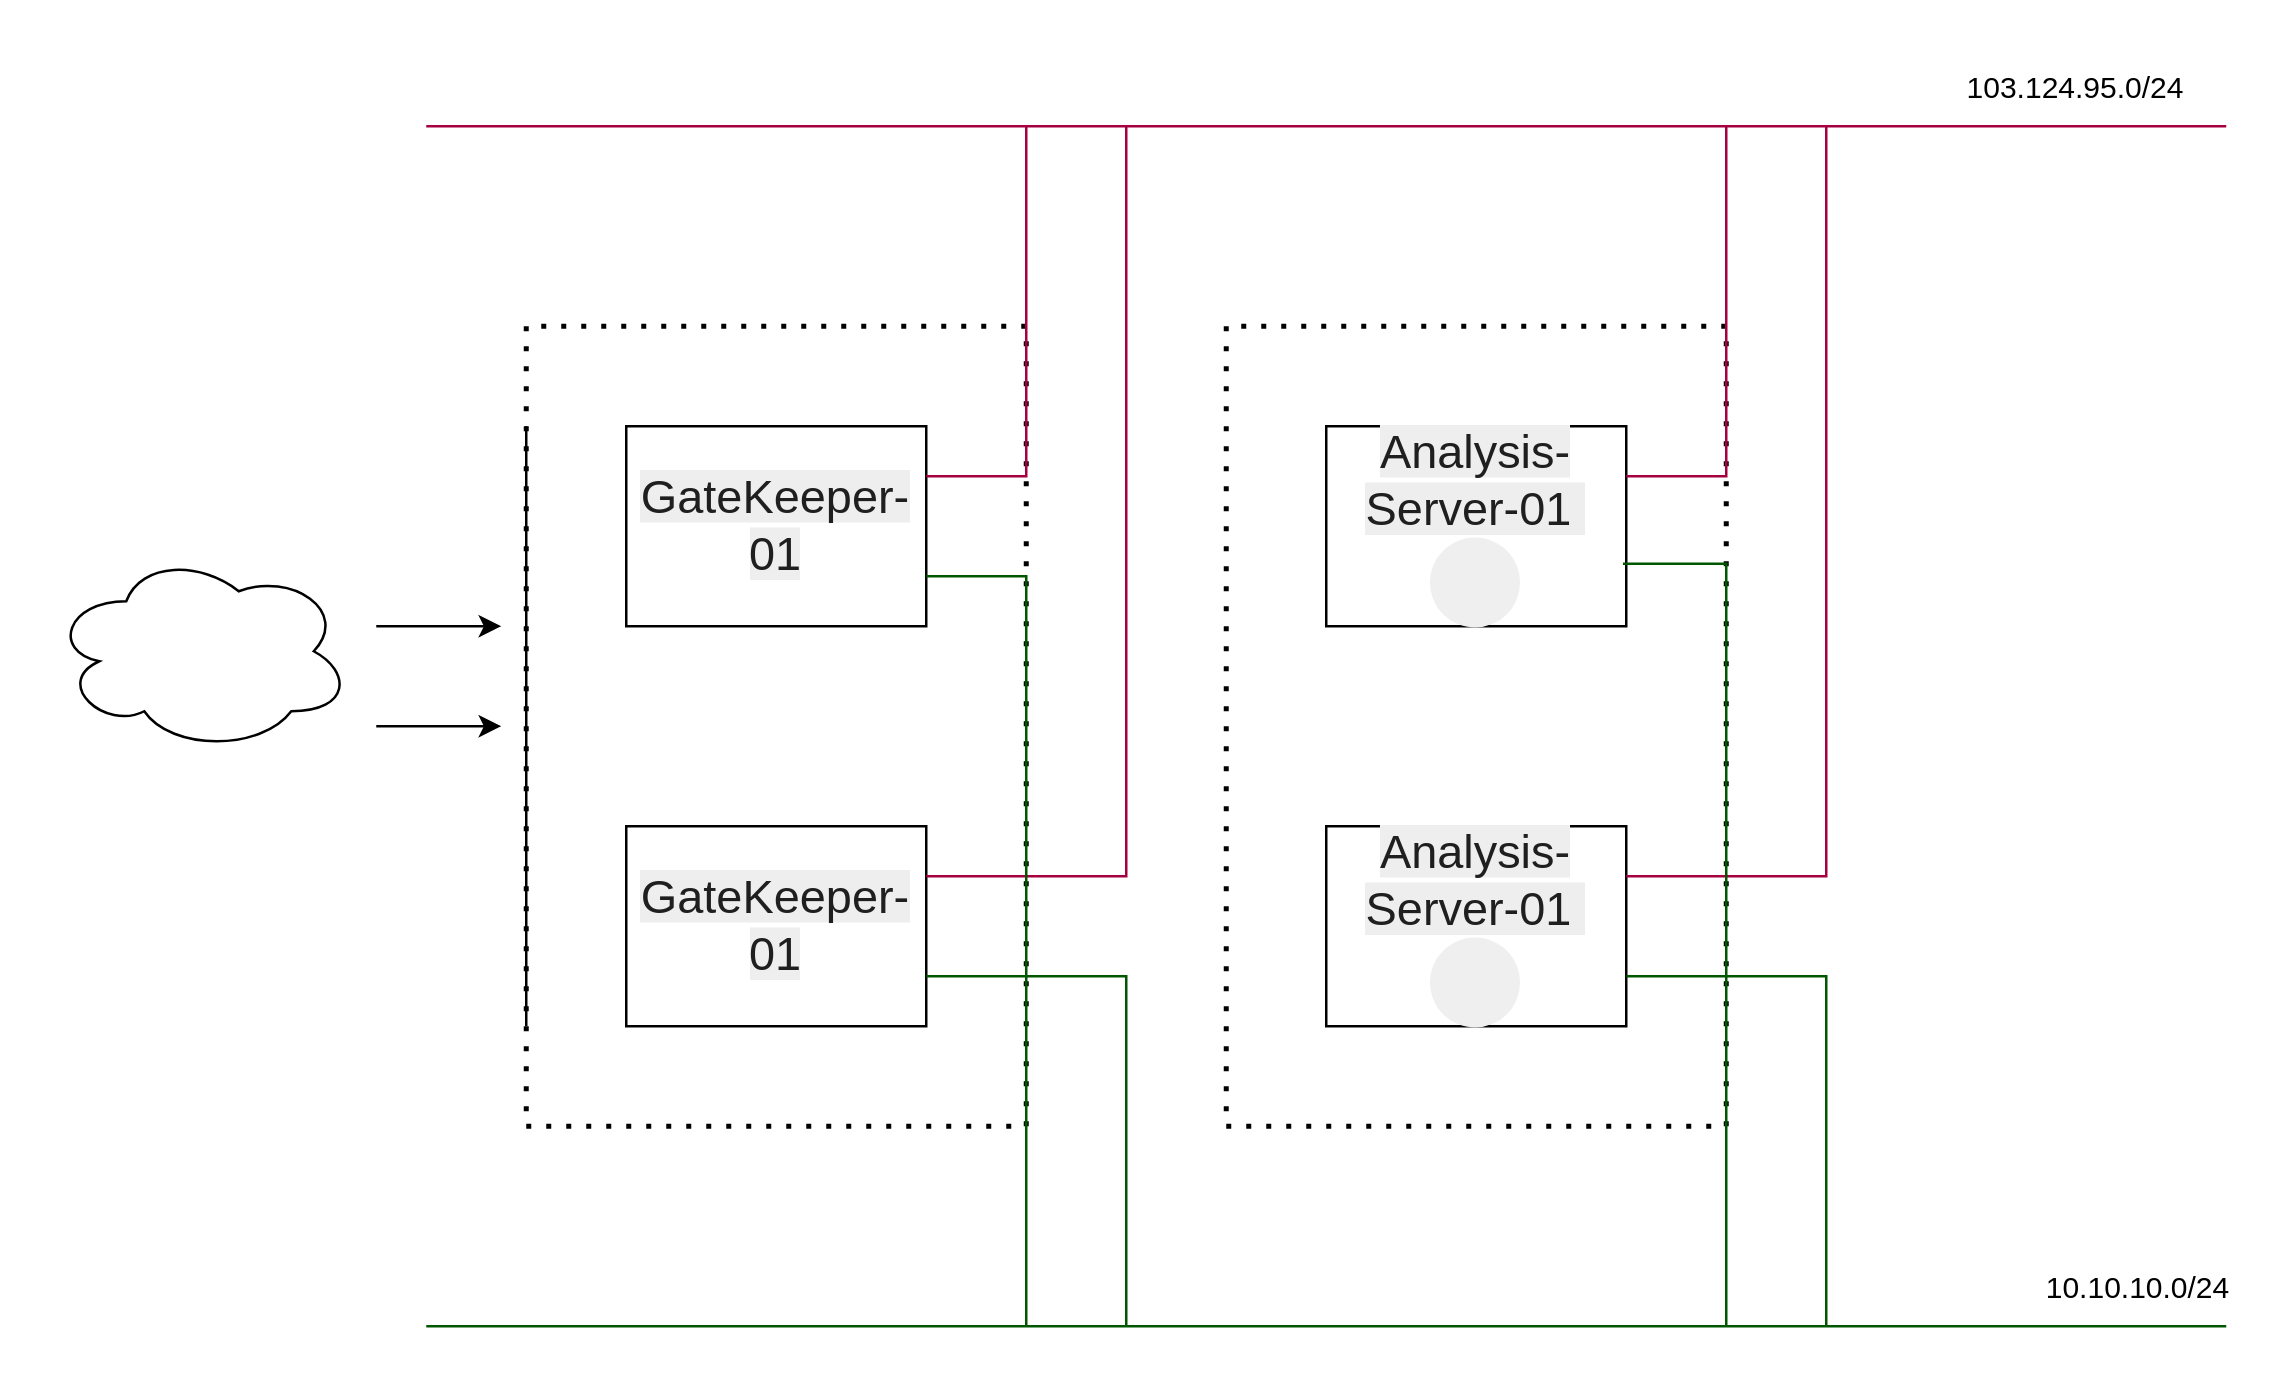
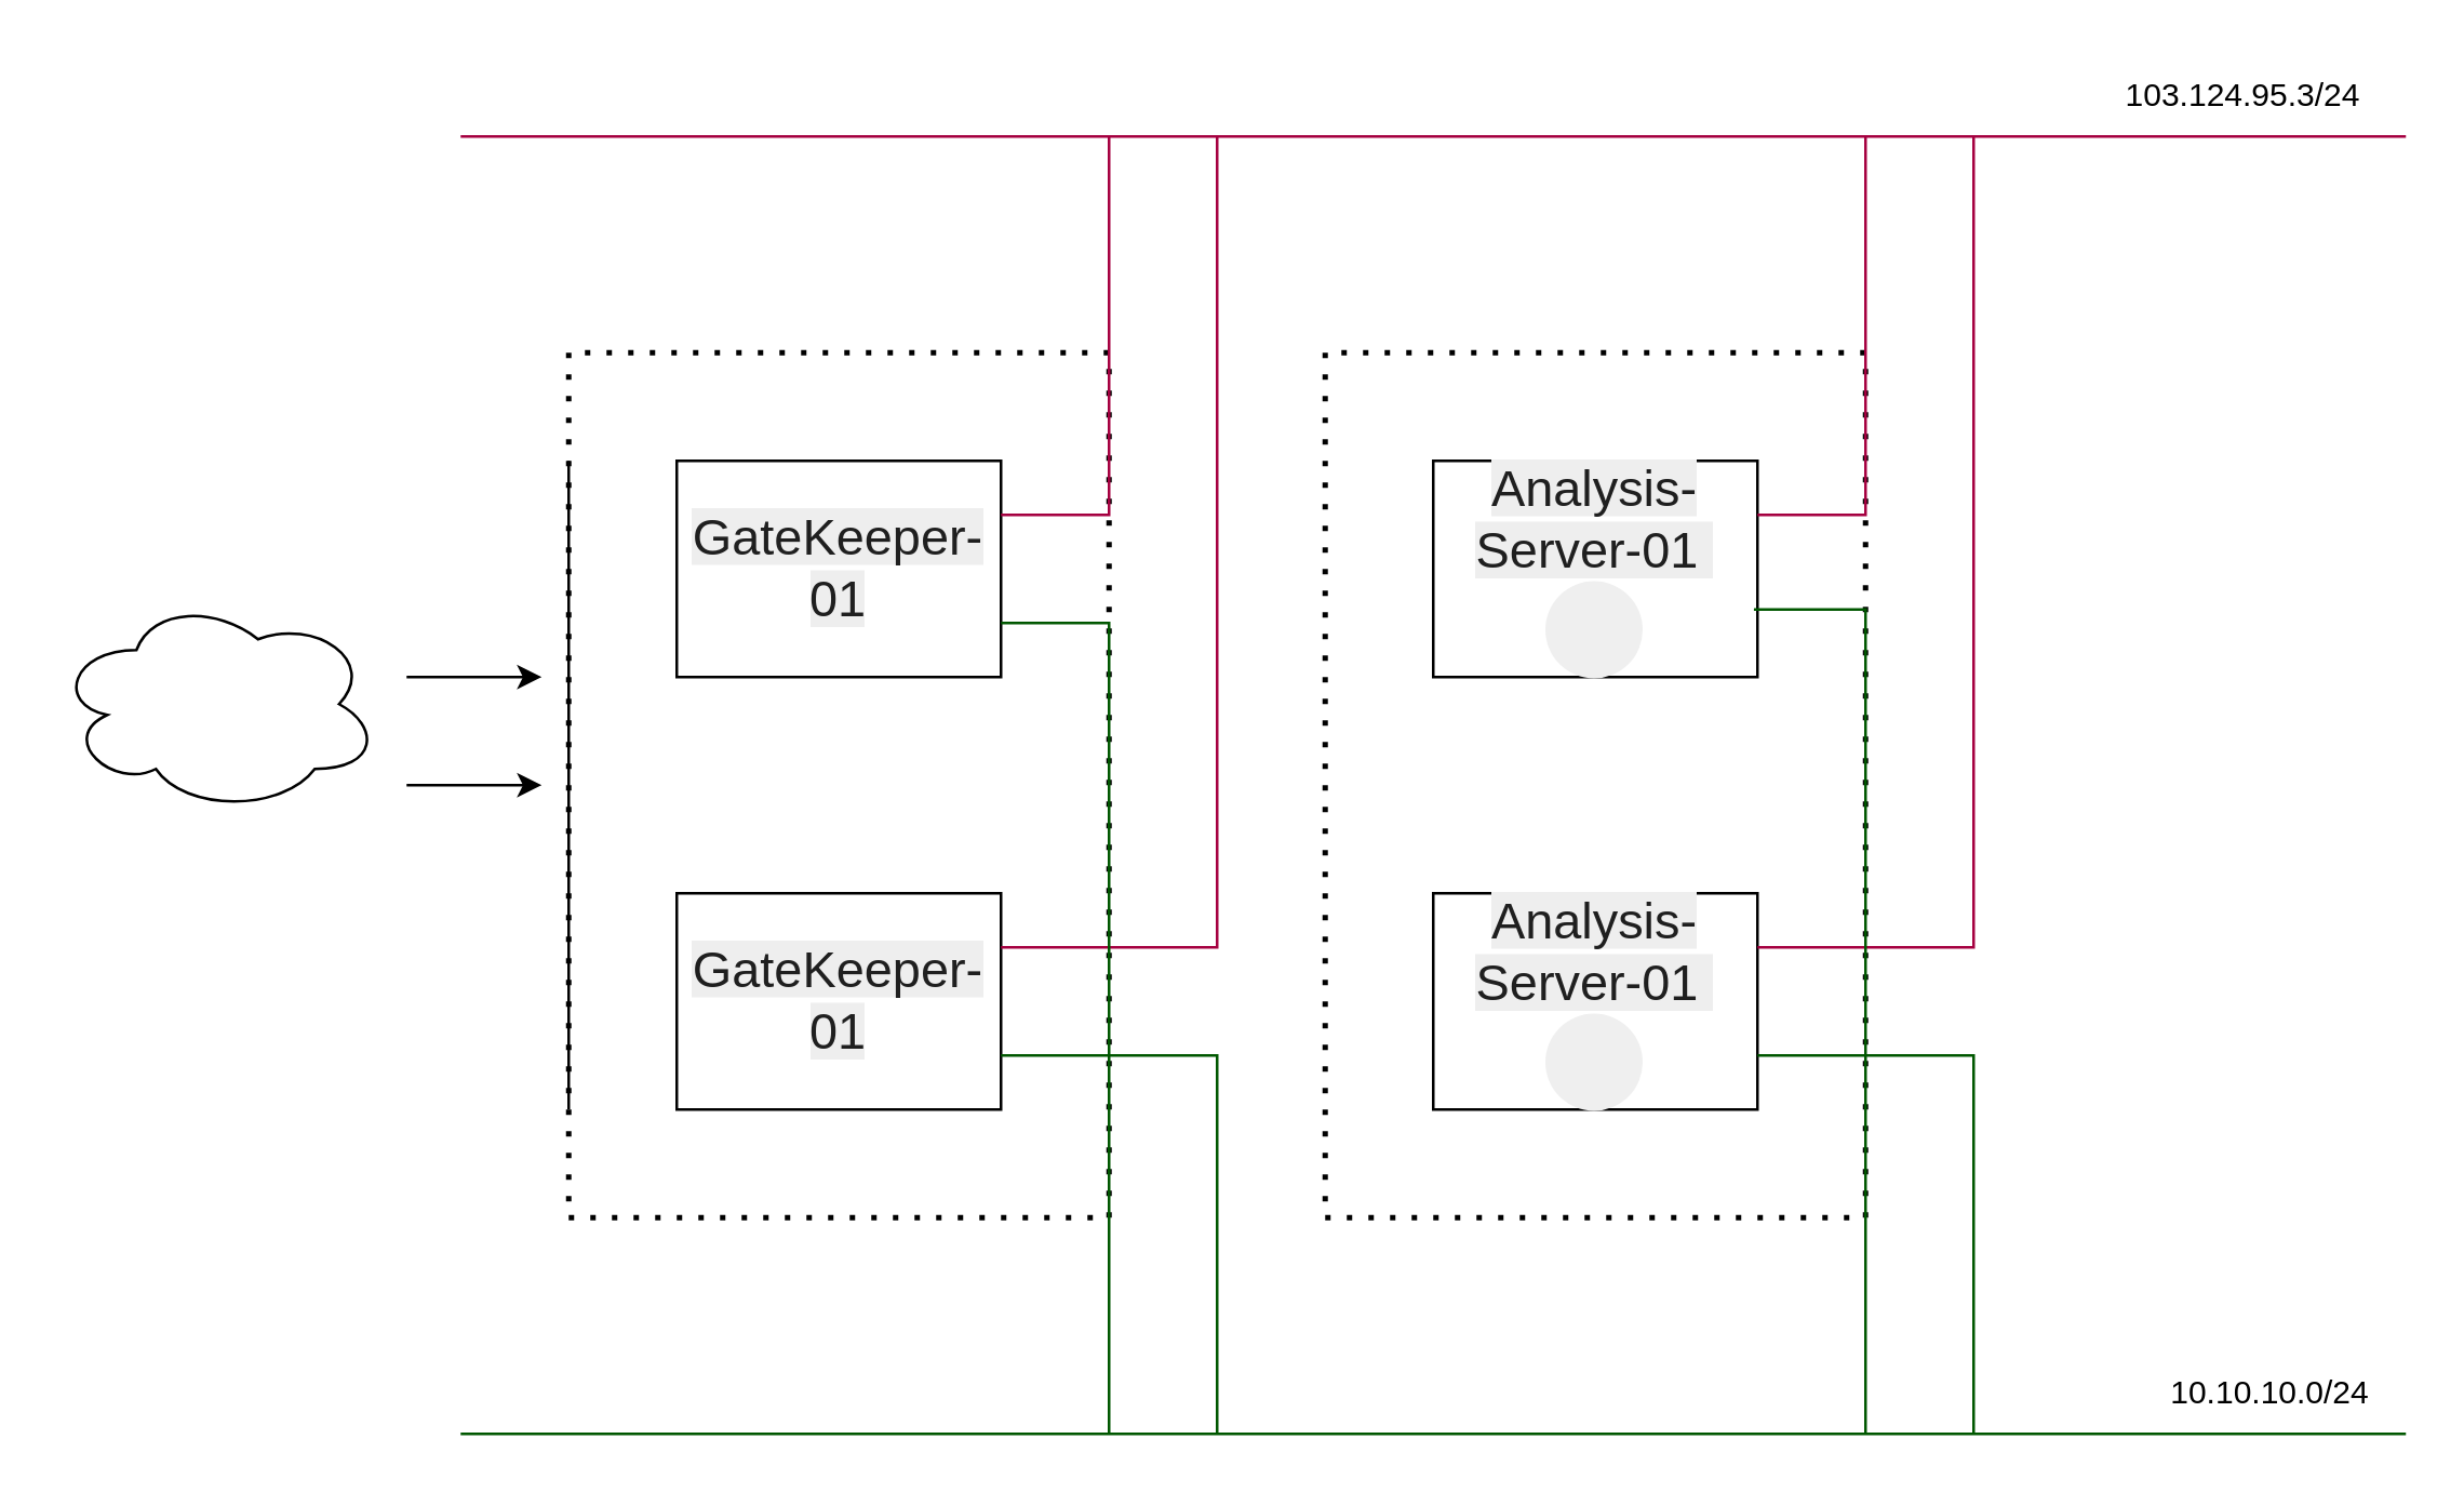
- <mxCell id="24" value="103.124.95.0/24" style="text;html=1;align=center;verticalAlign=middle;whiteSpace=wrap;rounded=0;" vertex="1" parent="1"><mxGeometry x="800" y="20" width="60" height="30" as="geometry" /></mxCell>
+ <mxCell id="24" value="103.124.95.3/24" style="text;html=1;align=center;verticalAlign=middle;whiteSpace=wrap;rounded=0;" vertex="1" parent="1"><mxGeometry x="800" y="20" width="60" height="30" as="geometry" /></mxCell>
- <mxCell id="23" value="10.10.10.0/24" style="text;html=1;align=center;verticalAlign=middle;whiteSpace=wrap;rounded=0;" vertex="1" parent="1"><mxGeometry x="825" y="500" width="60" height="30" as="geometry" /></mxCell>
+ <mxCell id="23" value="10.10.10.0/24" style="text;html=1;align=center;verticalAlign=middle;whiteSpace=wrap;rounded=0;" vertex="1" parent="1"><mxGeometry x="810" y="500" width="60" height="30" as="geometry" /></mxCell>
